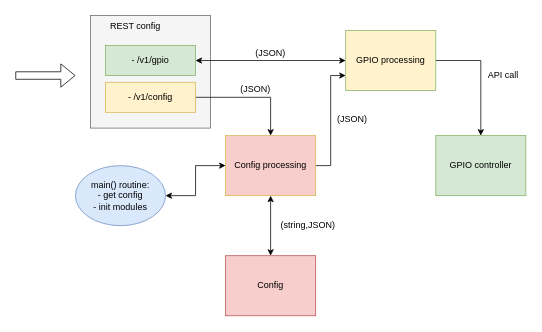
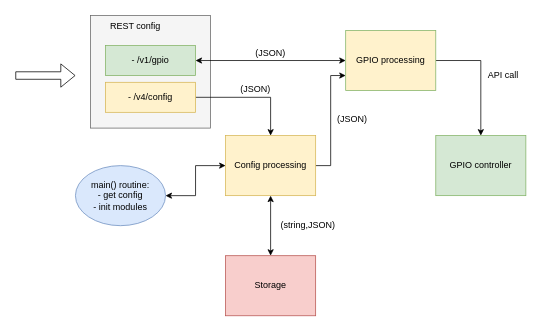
- <mxCell id="14" value="- /v1/config" style="rounded=0;whiteSpace=wrap;html=1;fillColor=#fff2cc;strokeColor=#d6b656;" vertex="1" parent="1"><mxGeometry x="140" y="109" width="120" height="40" as="geometry" /></mxCell>
+ <mxCell id="14" value="- /v4/config" style="rounded=0;whiteSpace=wrap;html=1;fillColor=#fff2cc;strokeColor=#d6b656;" vertex="1" parent="1"><mxGeometry x="140" y="109" width="120" height="40" as="geometry" /></mxCell>
- <mxCell id="10" value="Config processing" style="rounded=0;whiteSpace=wrap;html=1;fillColor=#f8cecc;strokeColor=#d6b656;" vertex="1" parent="1"><mxGeometry x="300" y="180" width="120" height="80" as="geometry" /></mxCell>
+ <mxCell id="10" value="Config processing" style="rounded=0;whiteSpace=wrap;html=1;fillColor=#fff2cc;strokeColor=#d6b656;" vertex="1" parent="1"><mxGeometry x="300" y="180" width="120" height="80" as="geometry" /></mxCell>
- <mxCell id="12" value="Config" style="rounded=0;whiteSpace=wrap;html=1;fillColor=#f8cecc;strokeColor=#b85450;" vertex="1" parent="1"><mxGeometry x="300" y="340" width="120" height="80" as="geometry" /></mxCell>
+ <mxCell id="12" value="Storage" style="rounded=0;whiteSpace=wrap;html=1;fillColor=#f8cecc;strokeColor=#b85450;" vertex="1" parent="1"><mxGeometry x="300" y="340" width="120" height="80" as="geometry" /></mxCell>
